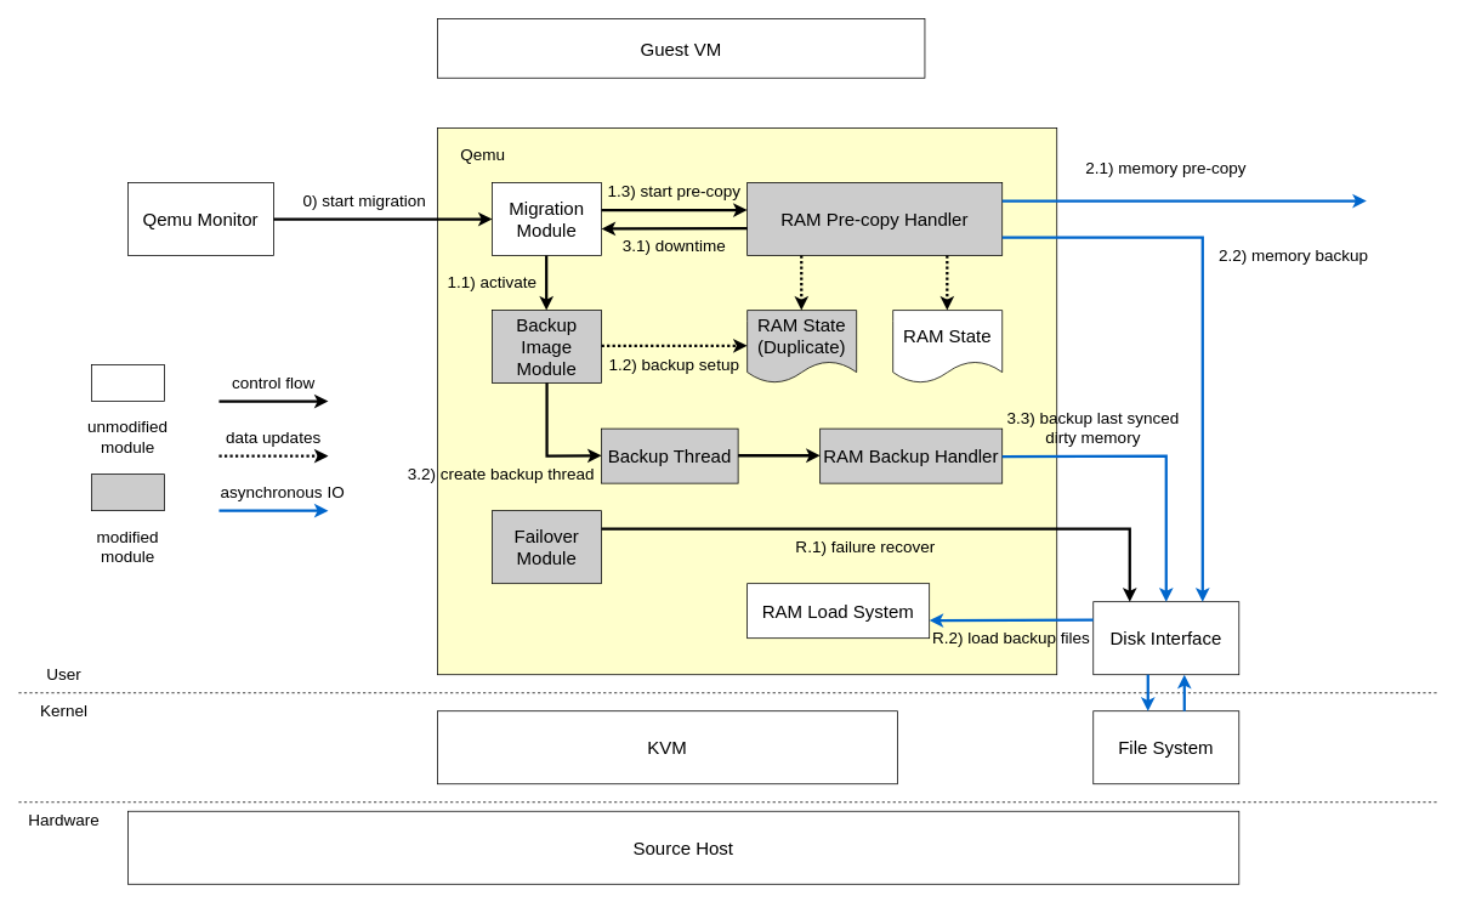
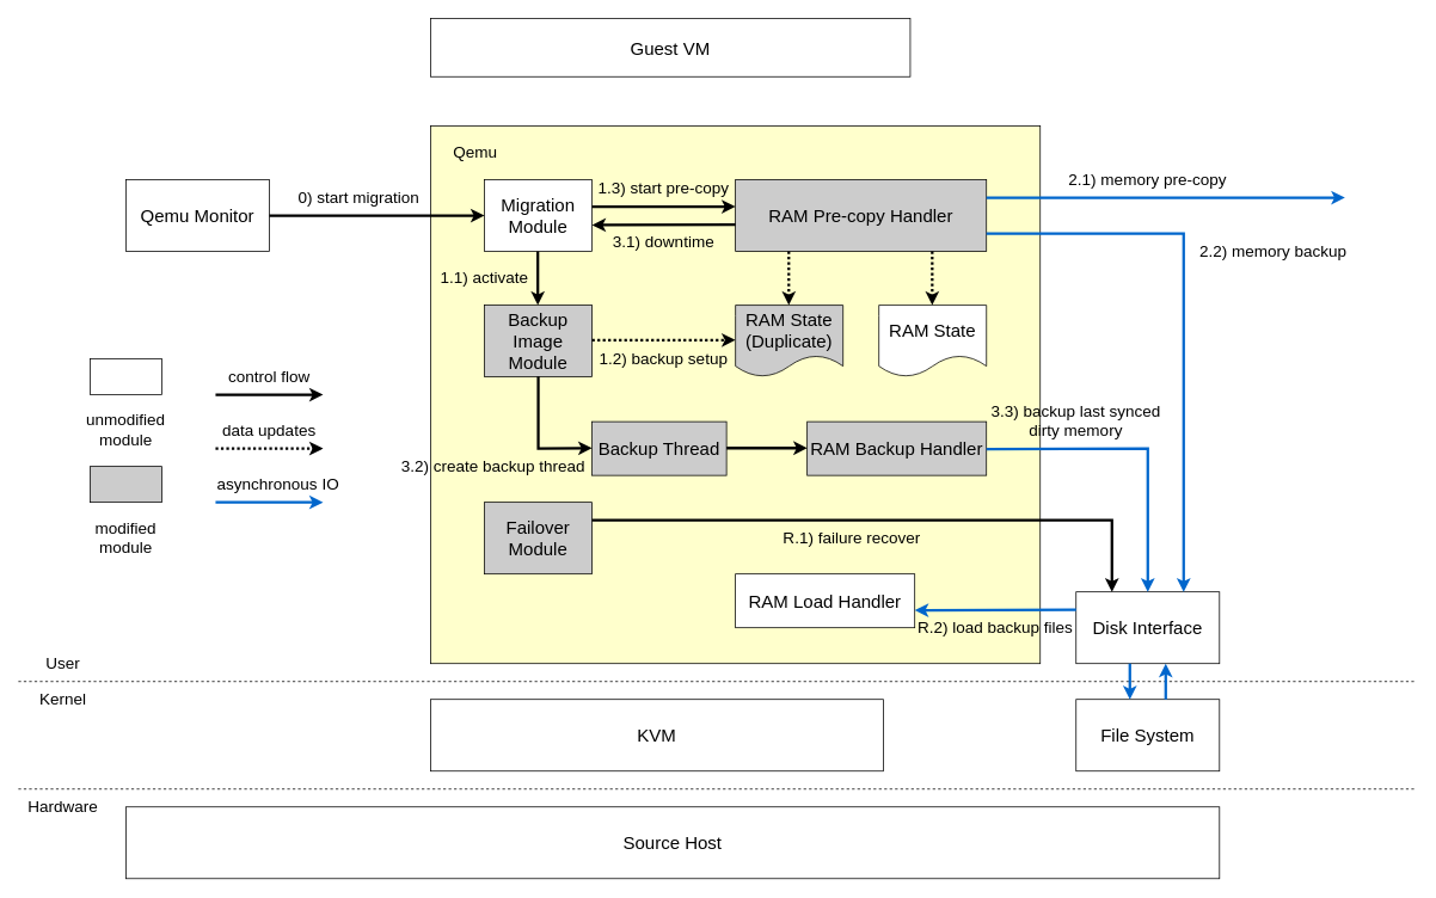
- <mxCell id="20" value="&lt;font style=&quot;font-size: 18px;&quot;&gt;2.1) memory pre-copy&lt;/font&gt;" style="text;html=1;strokeColor=none;fillColor=none;align=center;verticalAlign=middle;whiteSpace=wrap;rounded=0;" parent="1" vertex="1"><mxGeometry x="1180" y="165" width="200" height="40" as="geometry" /></mxCell>
+ <mxCell id="20" value="&lt;font style=&quot;font-size: 18px;&quot;&gt;2.1) memory pre-copy&lt;/font&gt;" style="text;html=1;strokeColor=none;fillColor=none;align=center;verticalAlign=middle;whiteSpace=wrap;rounded=0;" parent="1" vertex="1"><mxGeometry x="1180" y="180" width="200" height="40" as="geometry" /></mxCell>
- <mxCell id="8" value="&lt;font style=&quot;font-size: 20px;&quot;&gt;RAM Load System&lt;/font&gt;" style="rounded=0;whiteSpace=wrap;html=1;fillColor=#FFFFFF;fontSize=20;" parent="1" vertex="1"><mxGeometry y="640" width="200" height="60" as="geometry" x="820" /></mxCell>
+ <mxCell id="8" value="&lt;font style=&quot;font-size: 20px;&quot;&gt;RAM Load Handler&lt;/font&gt;" style="rounded=0;whiteSpace=wrap;html=1;fillColor=#FFFFFF;fontSize=20;" parent="1" vertex="1"><mxGeometry y="640" width="200" height="60" as="geometry" x="820" /></mxCell>
- <mxCell id="43" value="&lt;font style=&quot;font-size: 20px;&quot;&gt;Source Host&lt;/font&gt;" style="rounded=0;whiteSpace=wrap;html=1;" parent="1" vertex="1"><mxGeometry x="140" y="890" width="1220" height="80" as="geometry" /></mxCell>
+ <mxCell id="43" value="&lt;font style=&quot;font-size: 20px;&quot;&gt;Source Host&lt;/font&gt;" style="rounded=0;whiteSpace=wrap;html=1;" parent="1" vertex="1"><mxGeometry x="140" y="900" width="1220" height="80" as="geometry" /></mxCell>
